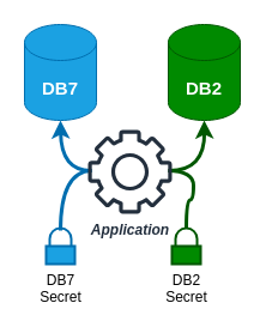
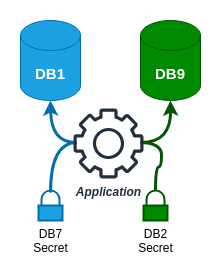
- <mxCell id="3" value="DB7" style="shape=cylinder3;whiteSpace=wrap;html=1;boundedLbl=1;backgroundOutline=1;size=15;fillColor=#1ba1e2;strokeColor=#006EAF;fontColor=#ffffff;fontStyle=1;fontSize=15;" vertex="1" parent="1"><mxGeometry x="20" y="20" width="60" height="80" as="geometry" /></mxCell>
+ <mxCell id="3" value="DB1" style="shape=cylinder3;whiteSpace=wrap;html=1;boundedLbl=1;backgroundOutline=1;size=15;fillColor=#1ba1e2;strokeColor=#006EAF;fontColor=#ffffff;fontStyle=1;fontSize=15;" vertex="1" parent="1"><mxGeometry x="20" y="20" width="60" height="80" as="geometry" /></mxCell>
- <mxCell id="2" value="DB2" style="shape=cylinder3;whiteSpace=wrap;html=1;boundedLbl=1;backgroundOutline=1;size=15;fillColor=#008a00;strokeColor=#005700;fontColor=#ffffff;fontSize=15;fontStyle=1" vertex="1" parent="1"><mxGeometry x="140" y="20" width="60" height="80" as="geometry" /></mxCell>
+ <mxCell id="2" value="DB9" style="shape=cylinder3;whiteSpace=wrap;html=1;boundedLbl=1;backgroundOutline=1;size=15;fillColor=#008a00;strokeColor=#005700;fontColor=#ffffff;fontSize=15;fontStyle=1" vertex="1" parent="1"><mxGeometry x="140" y="20" width="60" height="80" as="geometry" /></mxCell>
